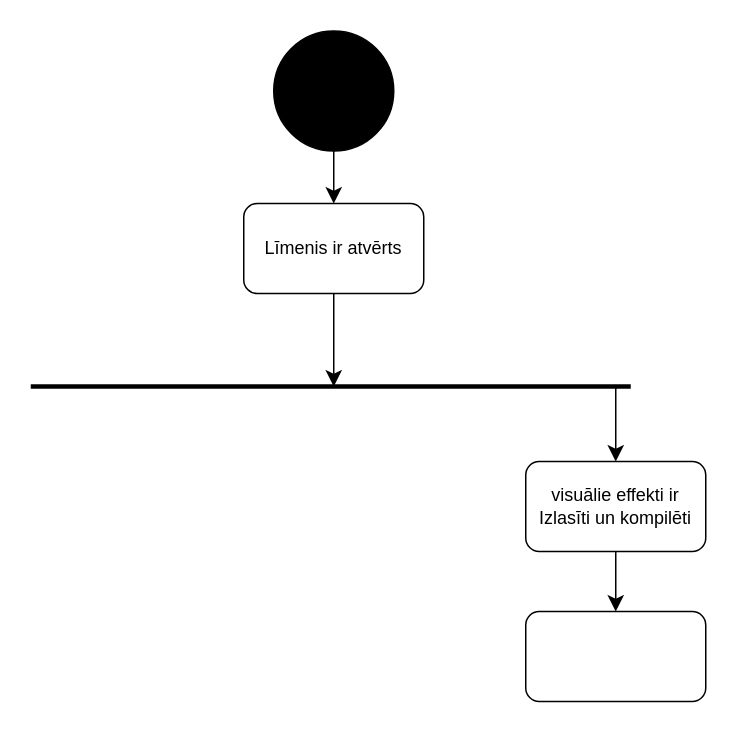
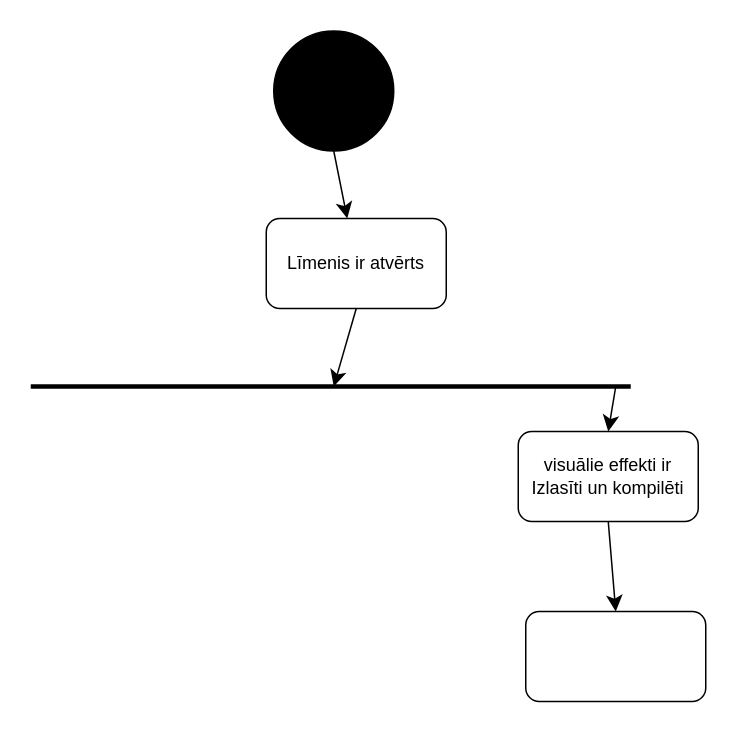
- <mxCell id="5" value="Līmenis ir atvērts" style="rounded=1;whiteSpace=wrap;html=1;" parent="1" vertex="1"><mxGeometry x="162" y="135" width="120" height="60" as="geometry" /></mxCell>
+ <mxCell id="5" value="Līmenis ir atvērts" style="rounded=1;whiteSpace=wrap;html=1;" parent="1" vertex="1"><mxGeometry x="177" y="145" width="120" height="60" as="geometry" /></mxCell>
- <mxCell id="8" value="visuālie effekti ir Izlasīti un kompilēti" style="rounded=1;whiteSpace=wrap;html=1;" vertex="1" parent="1"><mxGeometry x="350" y="307" width="120" height="60" as="geometry" /></mxCell>
+ <mxCell id="8" value="visuālie effekti ir Izlasīti un kompilēti" style="rounded=1;whiteSpace=wrap;html=1;" vertex="1" parent="1"><mxGeometry x="345" y="287" width="120" height="60" as="geometry" /></mxCell>
